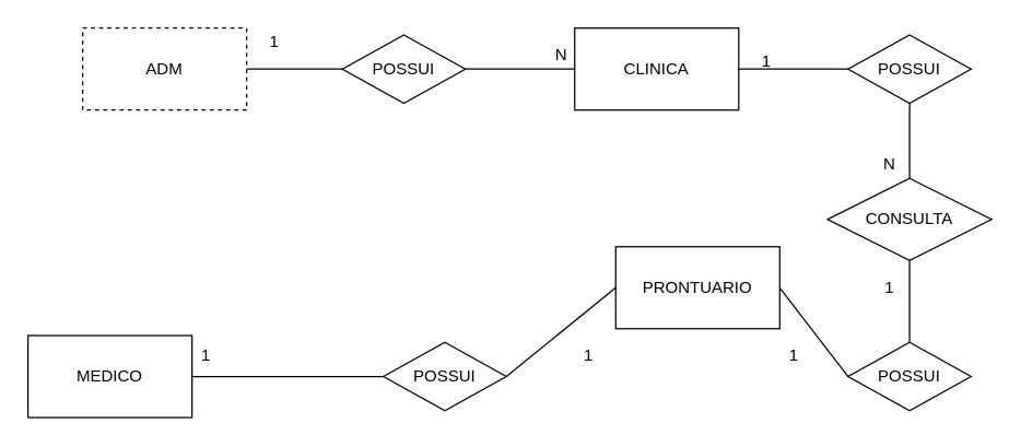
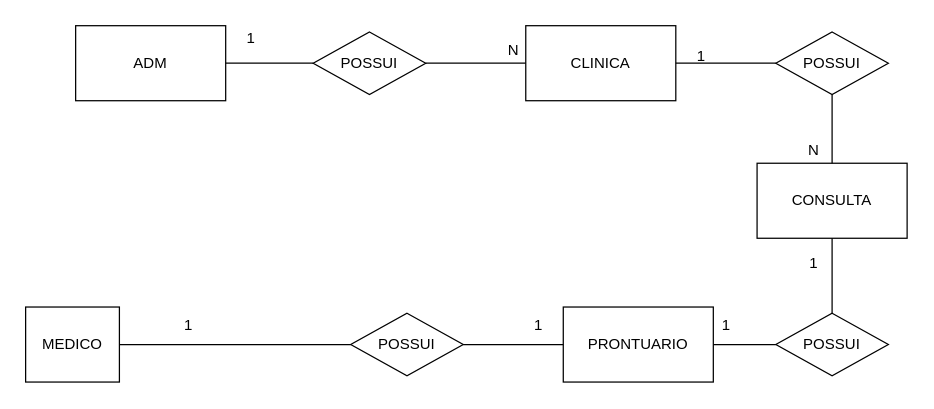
- <mxCell id="2" value="ADM" style="rounded=0;whiteSpace=wrap;html=1;dashed=1;" vertex="1" parent="1"><mxGeometry x="60" y="20" width="120" height="60" as="geometry" /></mxCell>
+ <mxCell id="2" value="ADM" style="rounded=0;whiteSpace=wrap;html=1;" vertex="1" parent="1"><mxGeometry x="60" y="20" width="120" height="60" as="geometry" /></mxCell>
- <mxCell id="19" value="CONSULTA" style="rhombus;whiteSpace=wrap;html=1;" vertex="1" parent="1"><mxGeometry x="605" y="130" width="120" height="60" as="geometry" /></mxCell>
+ <mxCell id="19" value="CONSULTA" style="rounded=0;whiteSpace=wrap;html=1;" vertex="1" parent="1"><mxGeometry x="605" y="130" width="120" height="60" as="geometry" /></mxCell>
- <mxCell id="5" value="PRONTUARIO&lt;br&gt;" style="rounded=0;whiteSpace=wrap;html=1;" vertex="1" parent="1"><mxGeometry x="450" y="180" width="120" height="60" as="geometry" /></mxCell>
+ <mxCell id="5" value="PRONTUARIO&lt;br&gt;" style="rounded=0;whiteSpace=wrap;html=1;" vertex="1" parent="1"><mxGeometry x="450" y="245" width="120" height="60" as="geometry" /></mxCell>
- <mxCell id="4" value="MEDICO" style="rounded=0;whiteSpace=wrap;html=1;" vertex="1" parent="1"><mxGeometry x="20" y="245" width="120" height="60" as="geometry" /></mxCell>
+ <mxCell id="4" value="MEDICO" style="rounded=0;whiteSpace=wrap;html=1;" vertex="1" parent="1"><mxGeometry x="20" y="245" width="75" height="60" as="geometry" /></mxCell>
